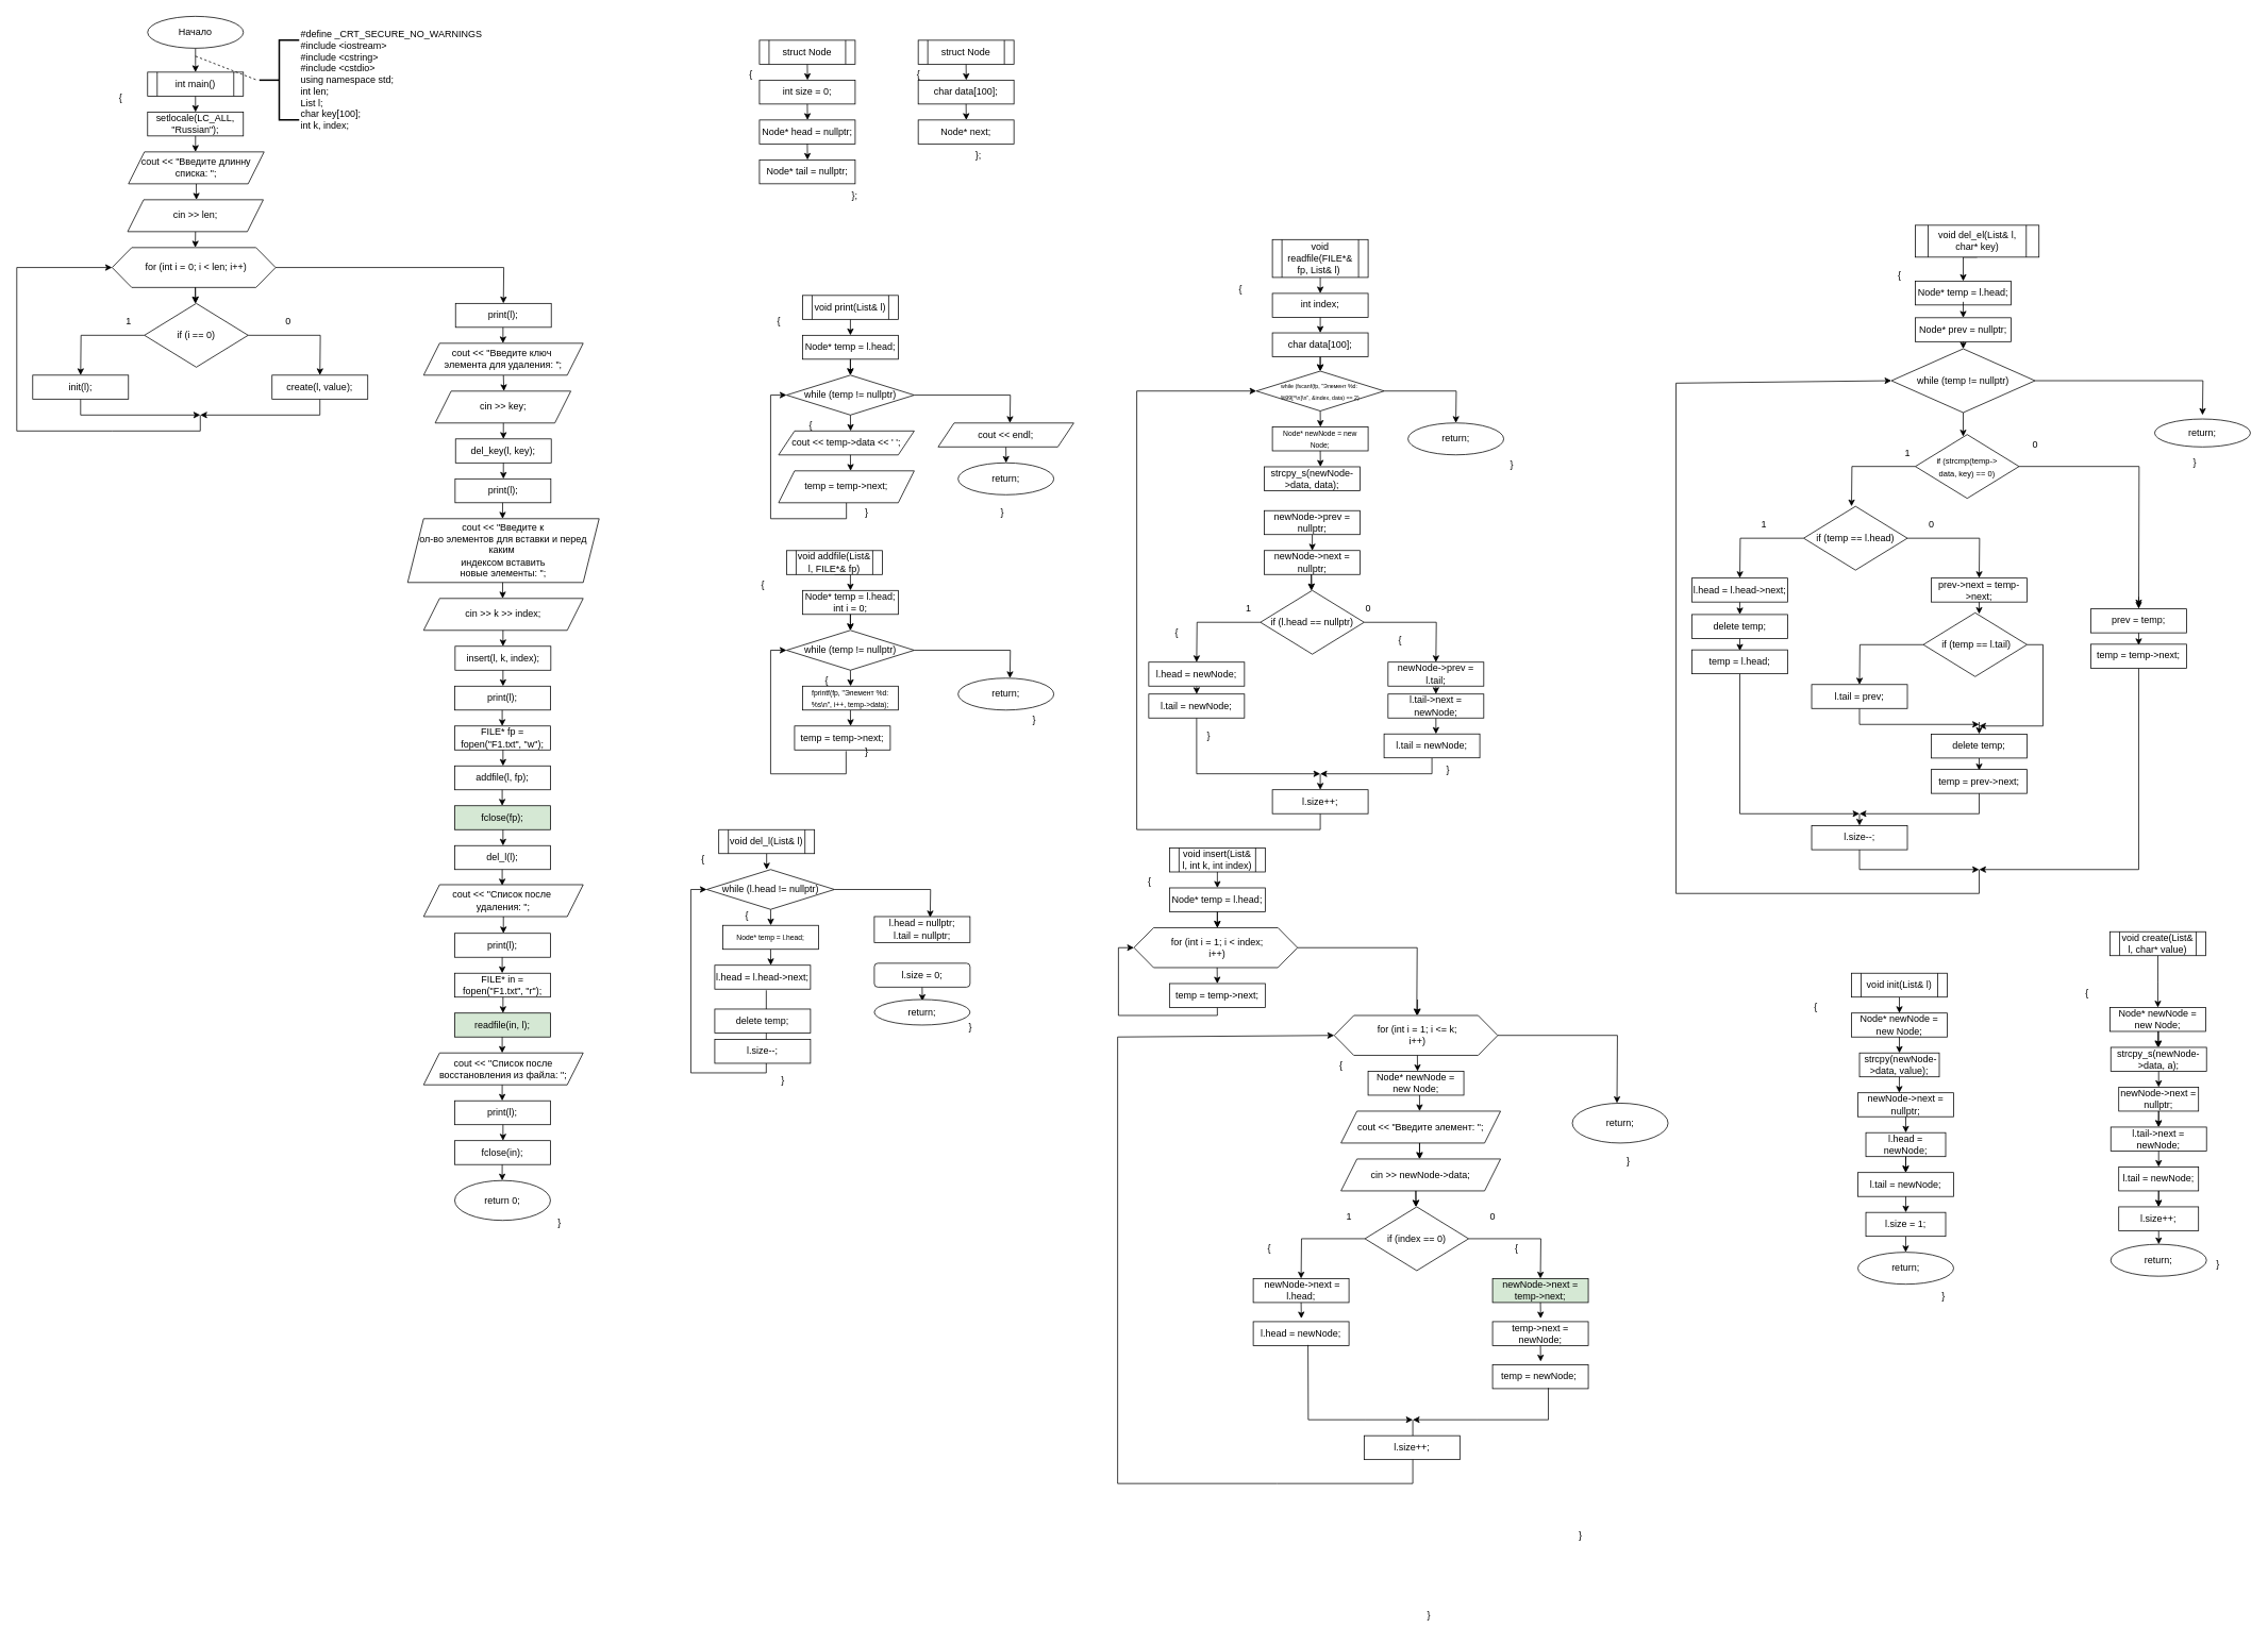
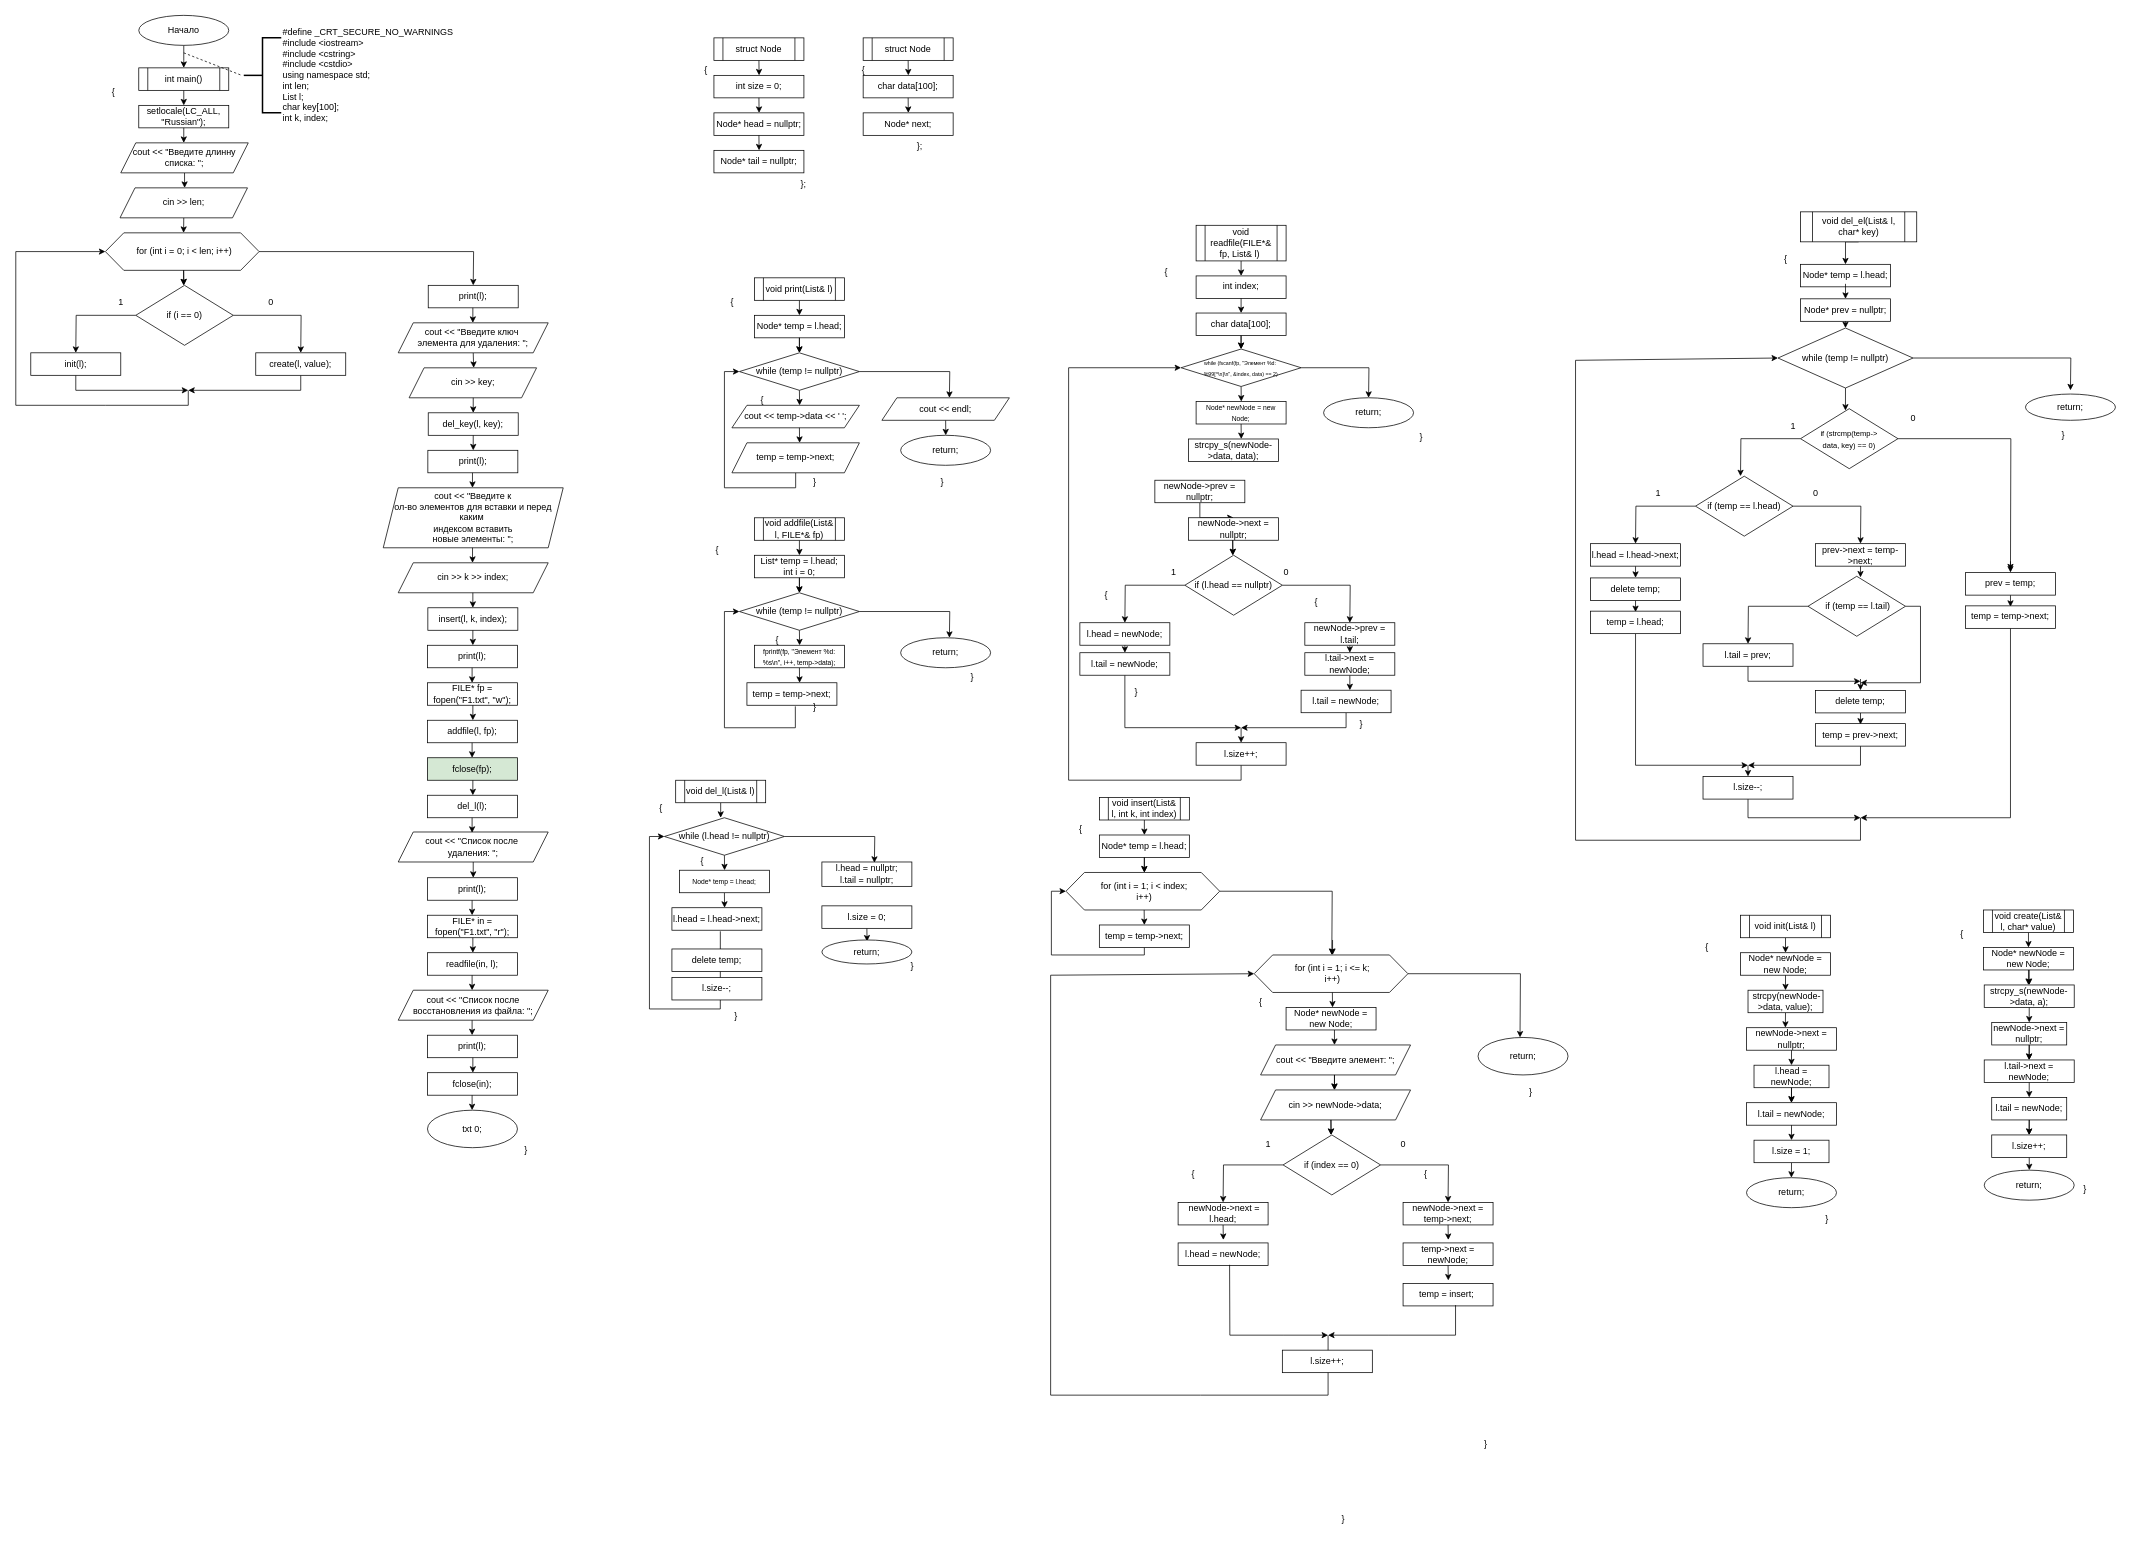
- <mxCell id="118" value="newNode-&gt;prev = nullptr;" style="rounded=0;whiteSpace=wrap;html=1;" vertex="1" parent="1"><mxGeometry x="1584" y="639.91" width="120" height="30" as="geometry" /></mxCell>
+ <mxCell id="118" value="newNode-&gt;prev = nullptr;" style="rounded=0;whiteSpace=wrap;html=1;" vertex="1" parent="1"><mxGeometry x="1539" y="639.91" width="120" height="30" as="geometry" /></mxCell>
- <mxCell id="90" value="void addfile(List&amp;amp; l, FILE*&amp;amp; fp)" style="shape=process;whiteSpace=wrap;html=1;backgroundOutline=1;" vertex="1" parent="1"><mxGeometry x="985" y="690" width="120" height="30" as="geometry" /></mxCell>
+ <mxCell id="90" value="void addfile(List&amp;amp; l, FILE*&amp;amp; fp)" style="shape=process;whiteSpace=wrap;html=1;backgroundOutline=1;" vertex="1" parent="1"><mxGeometry x="1005" y="690" width="120" height="30" as="geometry" /></mxCell>
- <mxCell id="91" value="Node* temp = l.head;&lt;div&gt;int i = 0;&lt;br&gt;&lt;/div&gt;" style="rounded=0;whiteSpace=wrap;html=1;" vertex="1" parent="1"><mxGeometry x="1005" y="740" width="120" height="30" as="geometry" /></mxCell>
+ <mxCell id="91" value="List* temp = l.head;&lt;div&gt;int i = 0;&lt;br&gt;&lt;/div&gt;" style="rounded=0;whiteSpace=wrap;html=1;" vertex="1" parent="1"><mxGeometry x="1005" y="740" width="120" height="30" as="geometry" /></mxCell>
- <mxCell id="287" value="void create(List&amp;amp; l, char* value)" style="shape=process;whiteSpace=wrap;html=1;backgroundOutline=1;" vertex="1" parent="1"><mxGeometry x="2644" y="1168" width="120" height="30" as="geometry" /></mxCell>
+ <mxCell id="287" value="void create(List&amp;amp; l, char* value)" style="shape=process;whiteSpace=wrap;html=1;backgroundOutline=1;" vertex="1" parent="1"><mxGeometry x="2644" y="1213" width="120" height="30" as="geometry" /></mxCell>
- <mxCell id="161" value="l.size = 0;" style="whiteSpace=wrap;html=1;rounded=1;" vertex="1" parent="1"><mxGeometry x="1094.97" y="1207.5" width="120" height="30" as="geometry" /></mxCell>
+ <mxCell id="161" value="l.size = 0;" style="rounded=0;whiteSpace=wrap;html=1;" vertex="1" parent="1"><mxGeometry x="1094.97" y="1207.5" width="120" height="30" as="geometry" /></mxCell>
- <mxCell id="59" value="readfile(in, l);" style="rounded=0;whiteSpace=wrap;html=1;fillColor=#d5e8d4;" vertex="1" parent="1"><mxGeometry x="569" y="1270" width="120" height="30" as="geometry" /></mxCell>
+ <mxCell id="59" value="readfile(in, l);" style="rounded=0;whiteSpace=wrap;html=1;" vertex="1" parent="1"><mxGeometry x="569" y="1270" width="120" height="30" as="geometry" /></mxCell>
- <mxCell id="67" value="return 0;" style="ellipse;whiteSpace=wrap;html=1;" vertex="1" parent="1"><mxGeometry x="569" y="1480" width="120" height="50" as="geometry" /></mxCell>
+ <mxCell id="67" value="txt 0;" style="ellipse;whiteSpace=wrap;html=1;" vertex="1" parent="1"><mxGeometry x="569" y="1480" width="120" height="50" as="geometry" /></mxCell>
- <mxCell id="197" value="newNode-&amp;gt;next = temp-&amp;gt;next;" style="rounded=0;whiteSpace=wrap;html=1;fillColor=#d5e8d4;" vertex="1" parent="1"><mxGeometry x="1870" y="1603" width="120" height="30" as="geometry" /></mxCell>
+ <mxCell id="197" value="newNode-&amp;gt;next = temp-&amp;gt;next;" style="rounded=0;whiteSpace=wrap;html=1;" vertex="1" parent="1"><mxGeometry x="1870" y="1603" width="120" height="30" as="geometry" /></mxCell>
- <mxCell id="202" value="temp = newNode;&amp;nbsp;" style="rounded=0;whiteSpace=wrap;html=1;" vertex="1" parent="1"><mxGeometry x="1870" y="1711" width="120" height="30" as="geometry" /></mxCell>
+ <mxCell id="202" value="temp = insert;&amp;nbsp;" style="rounded=0;whiteSpace=wrap;html=1;" vertex="1" parent="1"><mxGeometry x="1870" y="1711" width="120" height="30" as="geometry" /></mxCell>
